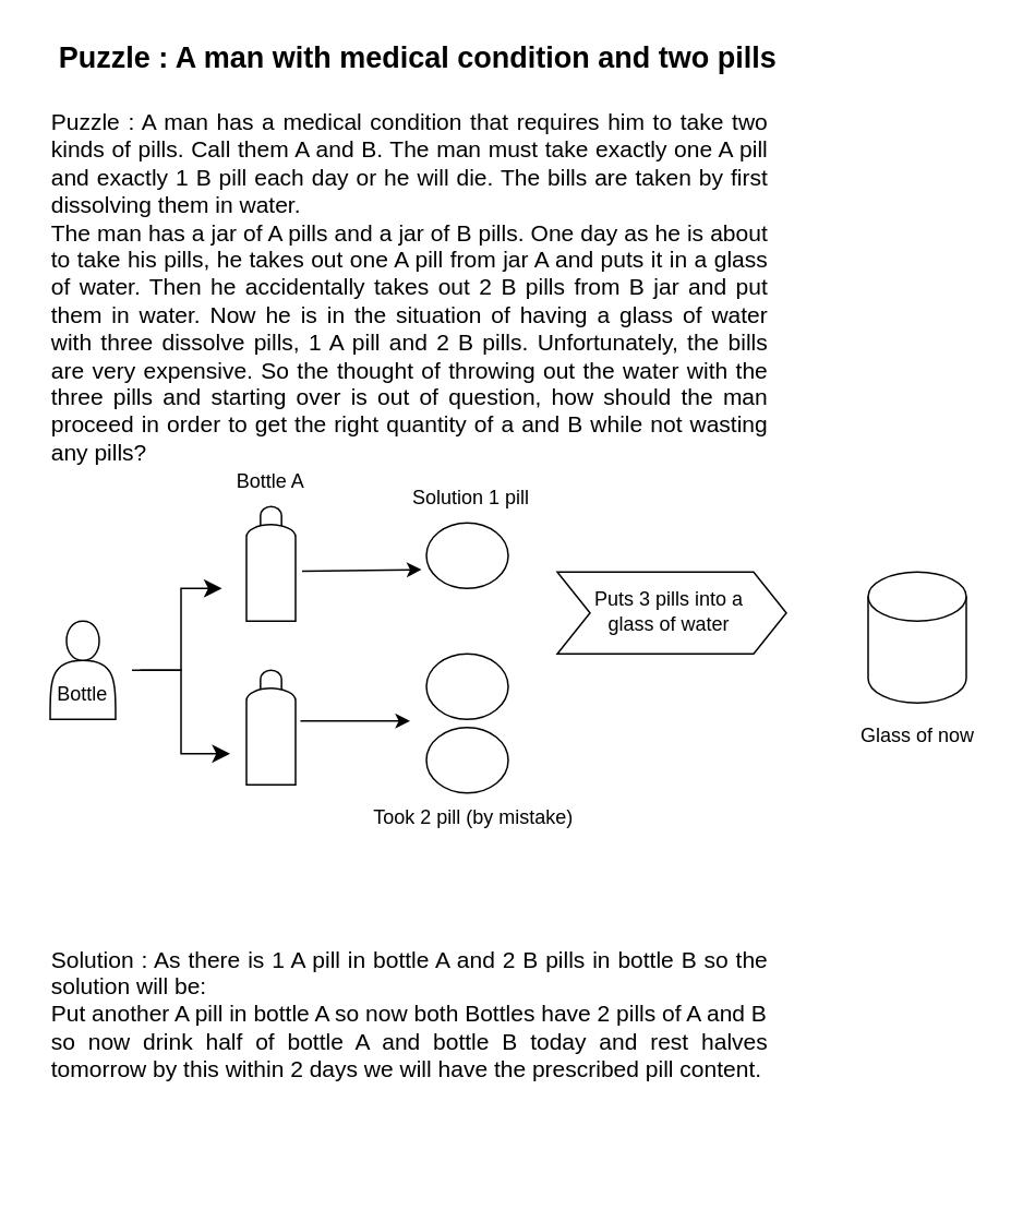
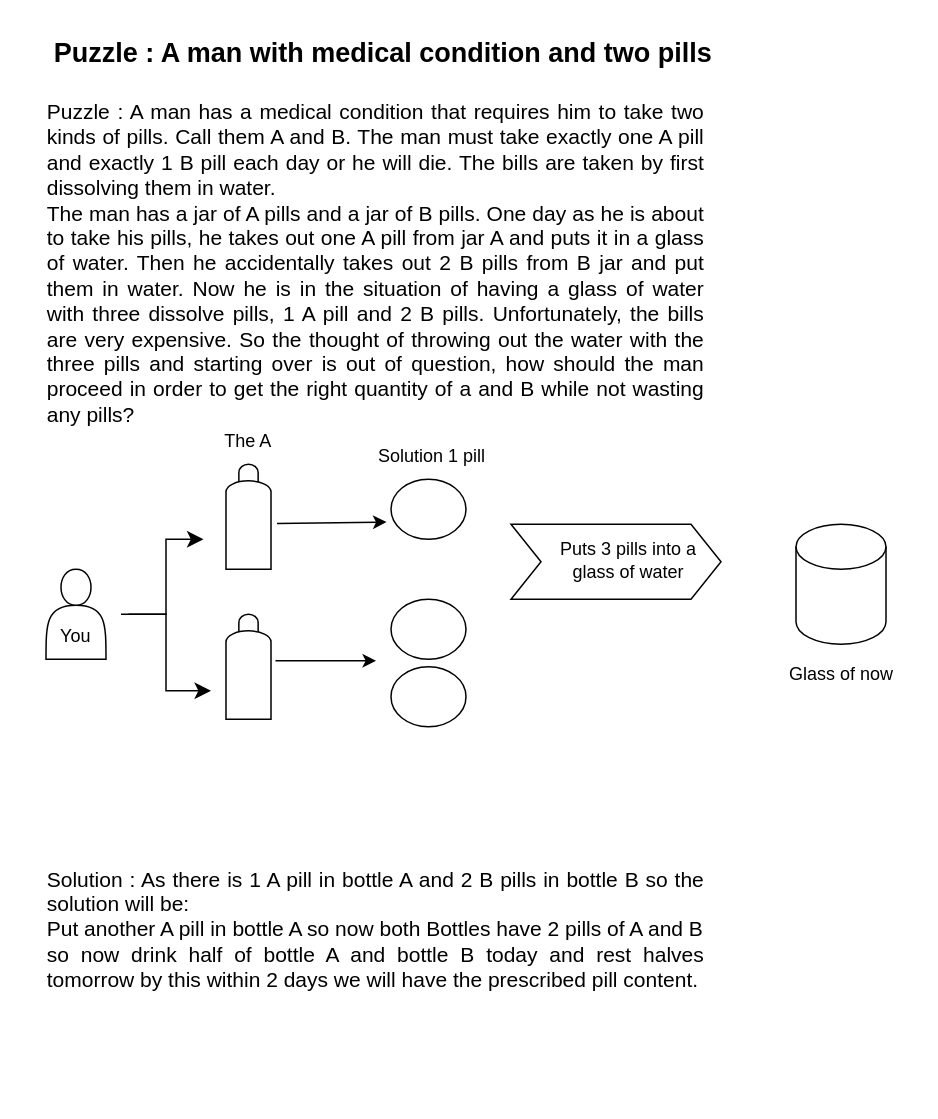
- <mxCell id="9" value="Bottle A" style="text;html=1;strokeColor=none;fillColor=none;align=center;verticalAlign=middle;whiteSpace=wrap;rounded=0;" vertex="1" parent="1"><mxGeometry x="135" y="279" width="60" height="30" as="geometry" /></mxCell>
+ <mxCell id="9" value="The A" style="text;html=1;strokeColor=none;fillColor=none;align=center;verticalAlign=middle;whiteSpace=wrap;rounded=0;" vertex="1" parent="1"><mxGeometry x="135" y="279" width="60" height="30" as="geometry" /></mxCell>
- <mxCell id="13" value="Puts 3 pills into a glass of water" style="text;html=1;strokeColor=none;fillColor=none;align=center;verticalAlign=middle;whiteSpace=wrap;rounded=0;" vertex="1" parent="1"><mxGeometry x="357" y="358" width="103" height="30" as="geometry" /></mxCell>
+ <mxCell id="13" value="Puts 3 pills into a glass of water" style="text;html=1;strokeColor=none;fillColor=none;align=center;verticalAlign=middle;whiteSpace=wrap;rounded=0;" vertex="1" parent="1"><mxGeometry x="367" y="358" width="103" height="30" as="geometry" /></mxCell>
- <mxCell id="3" value="Bottle" style="text;html=1;strokeColor=none;fillColor=none;align=center;verticalAlign=middle;whiteSpace=wrap;rounded=0;" vertex="1" parent="1"><mxGeometry x="20" y="409" width="60" height="30" as="geometry" /></mxCell>
+ <mxCell id="3" value="You" style="text;html=1;strokeColor=none;fillColor=none;align=center;verticalAlign=middle;whiteSpace=wrap;rounded=0;" vertex="1" parent="1"><mxGeometry x="20" y="409" width="60" height="30" as="geometry" /></mxCell>
- <mxCell id="11" value="Took 2 pill (by mistake)" style="text;html=1;strokeColor=none;fillColor=none;align=center;verticalAlign=middle;whiteSpace=wrap;rounded=0;" vertex="1" parent="1"><mxGeometry x="219.5" y="484" width="137.5" height="30" as="geometry" /></mxCell>
